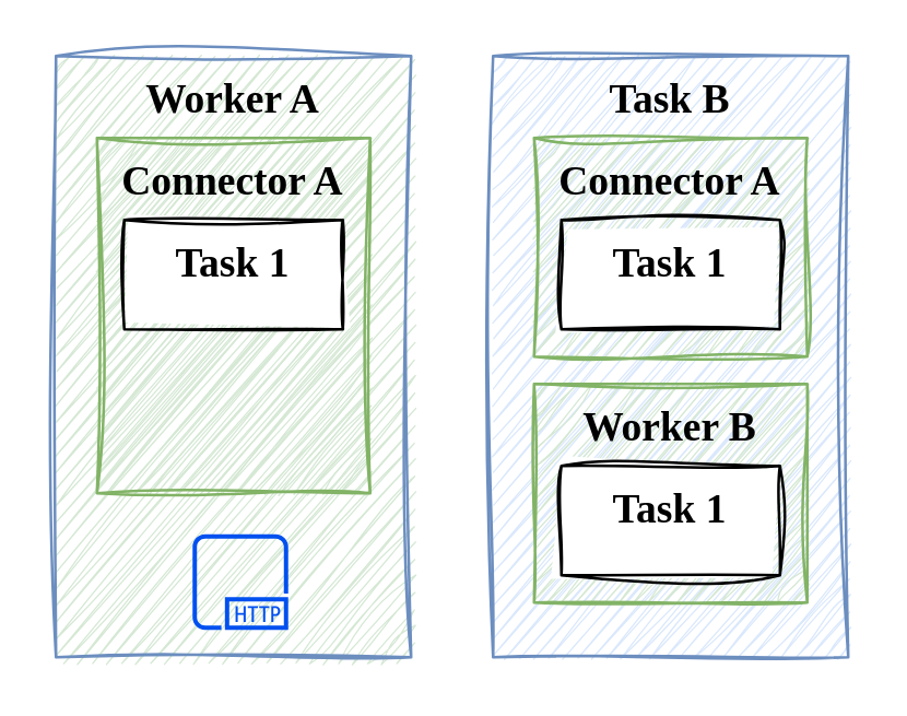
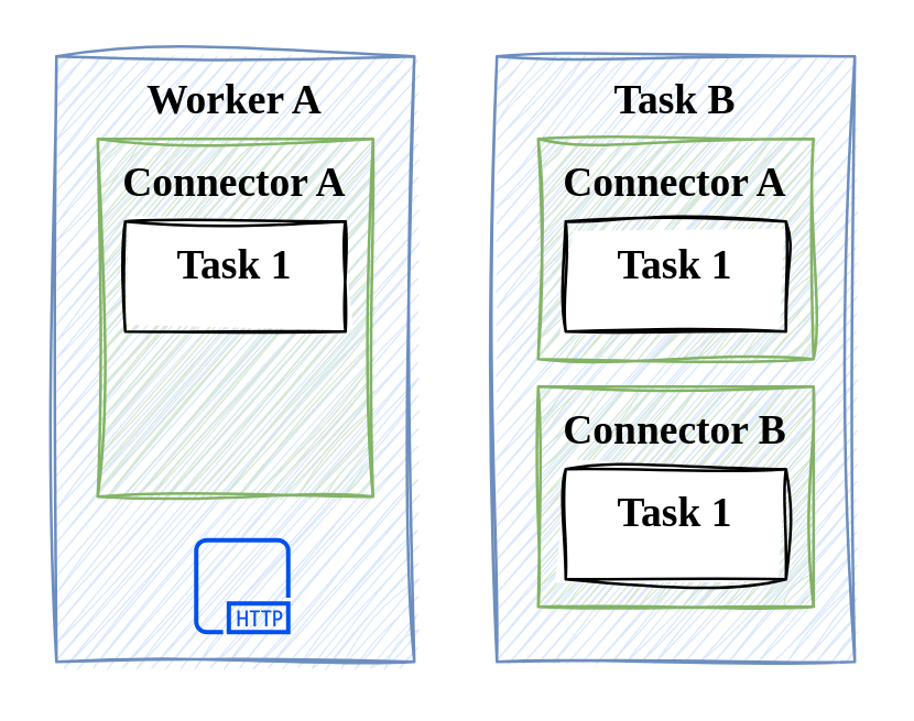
- <mxCell id="2" value="Worker A" style="rounded=0;whiteSpace=wrap;html=1;hachureGap=4;fontFamily=Architects Daughter;fontSource=https%3A%2F%2Ffonts.googleapis.com%2Fcss%3Ffamily%3DArchitects%2BDaughter;fontSize=15;fontStyle=1;horizontal=1;verticalAlign=top;fillColor=#d5e8d4;strokeColor=#6c8ebf;sketch=1;curveFitting=1;jiggle=2;" vertex="1" parent="1"><mxGeometry x="20" y="20" width="130" height="220" as="geometry" /></mxCell>
+ <mxCell id="2" value="Worker A" style="rounded=0;whiteSpace=wrap;html=1;hachureGap=4;fontFamily=Architects Daughter;fontSource=https%3A%2F%2Ffonts.googleapis.com%2Fcss%3Ffamily%3DArchitects%2BDaughter;fontSize=15;fontStyle=1;horizontal=1;verticalAlign=top;fillColor=#dae8fc;strokeColor=#6c8ebf;sketch=1;curveFitting=1;jiggle=2;" vertex="1" parent="1"><mxGeometry x="20" y="20" width="130" height="220" as="geometry" /></mxCell>
- <mxCell id="8" value="Worker B" style="rounded=0;whiteSpace=wrap;html=1;sketch=1;hachureGap=4;jiggle=2;curveFitting=1;fontFamily=Architects Daughter;fontSource=https%3A%2F%2Ffonts.googleapis.com%2Fcss%3Ffamily%3DArchitects%2BDaughter;fontSize=15;fontStyle=1;horizontal=1;verticalAlign=top;fillColor=#d5e8d4;strokeColor=#82b366;" vertex="1" parent="1"><mxGeometry x="195" y="140" width="100" height="80" as="geometry" /></mxCell>
+ <mxCell id="8" value="Connector B" style="rounded=0;whiteSpace=wrap;html=1;sketch=1;hachureGap=4;jiggle=2;curveFitting=1;fontFamily=Architects Daughter;fontSource=https%3A%2F%2Ffonts.googleapis.com%2Fcss%3Ffamily%3DArchitects%2BDaughter;fontSize=15;fontStyle=1;horizontal=1;verticalAlign=top;fillColor=#d5e8d4;strokeColor=#82b366;" vertex="1" parent="1"><mxGeometry x="195" y="140" width="100" height="80" as="geometry" /></mxCell>
